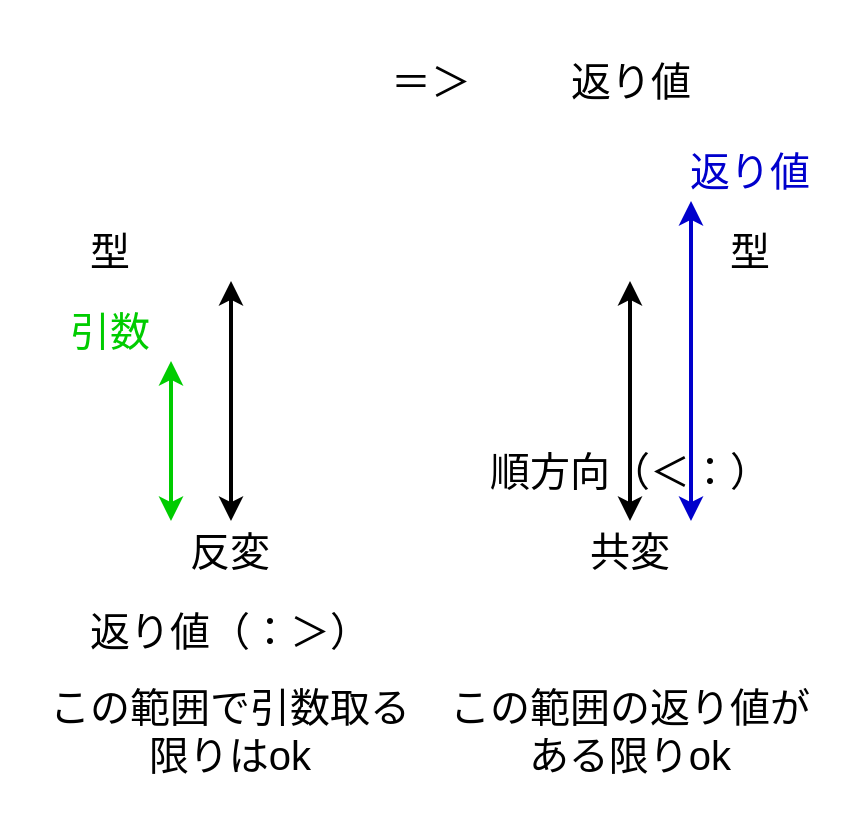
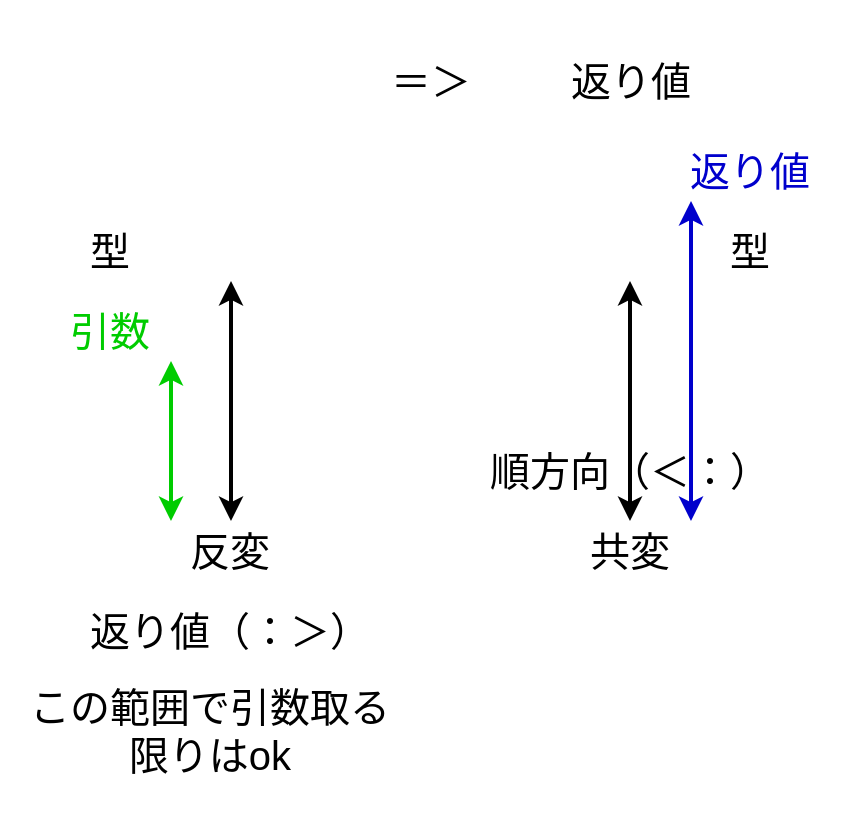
- <mxCell id="10" value="この範囲で引数取る限りはok" style="text;html=1;strokeColor=none;fillColor=none;align=center;verticalAlign=middle;whiteSpace=wrap;rounded=0;fontSize=20;fontColor=#000000;" vertex="1" parent="1"><mxGeometry x="20" y="340" width="190" height="50" as="geometry" /></mxCell>
+ <mxCell id="10" value="この範囲で引数取る限りはok" style="text;html=1;strokeColor=none;fillColor=none;align=center;verticalAlign=middle;whiteSpace=wrap;rounded=0;fontSize=20;fontColor=#000000;" vertex="1" parent="1"><mxGeometry x="10" y="340" width="190" height="50" as="geometry" /></mxCell>
- <mxCell id="17" value="この範囲の返り値がある限りok" style="text;html=1;strokeColor=none;fillColor=none;align=center;verticalAlign=middle;whiteSpace=wrap;rounded=0;fontSize=20;fontColor=#000000;" vertex="1" parent="1"><mxGeometry x="220" y="340" width="190" height="50" as="geometry" /></mxCell>
